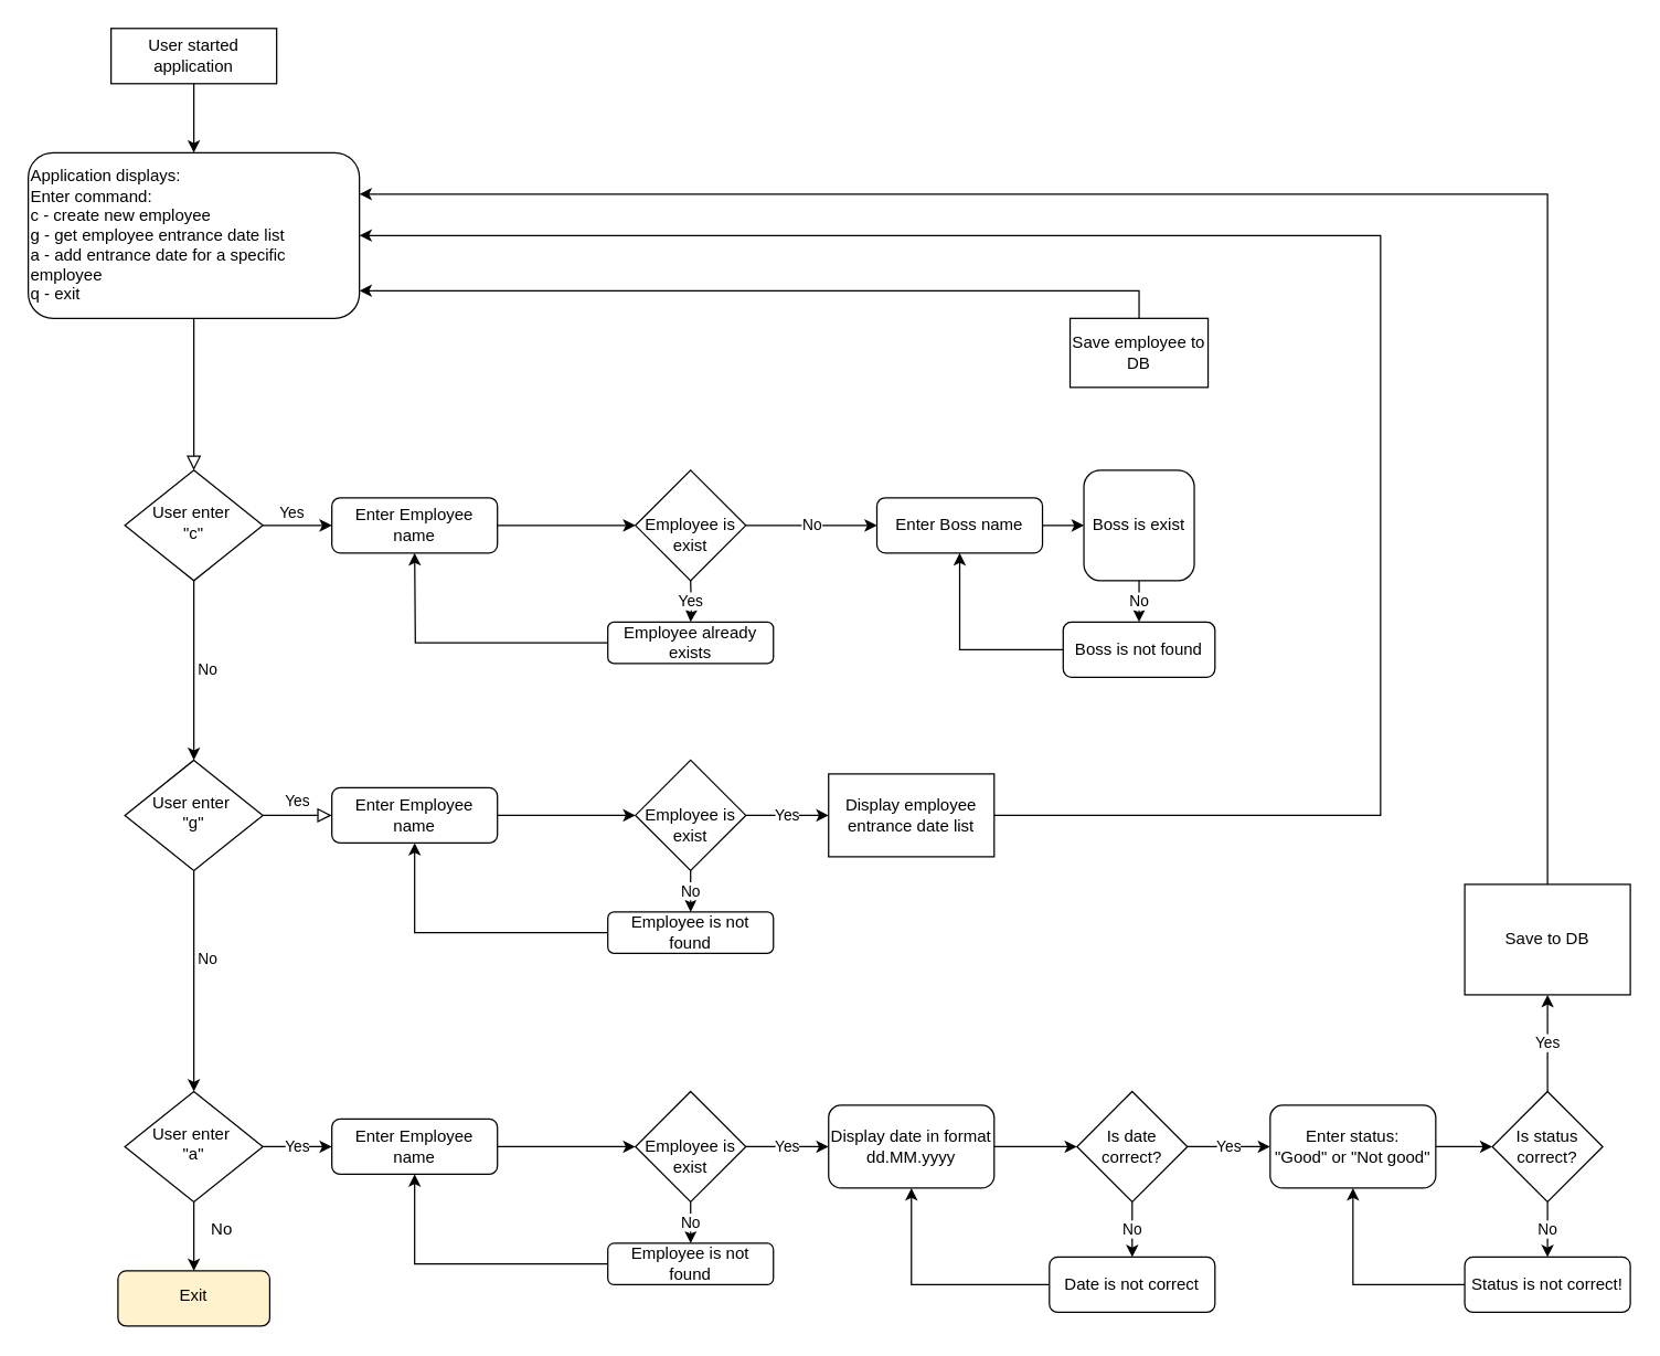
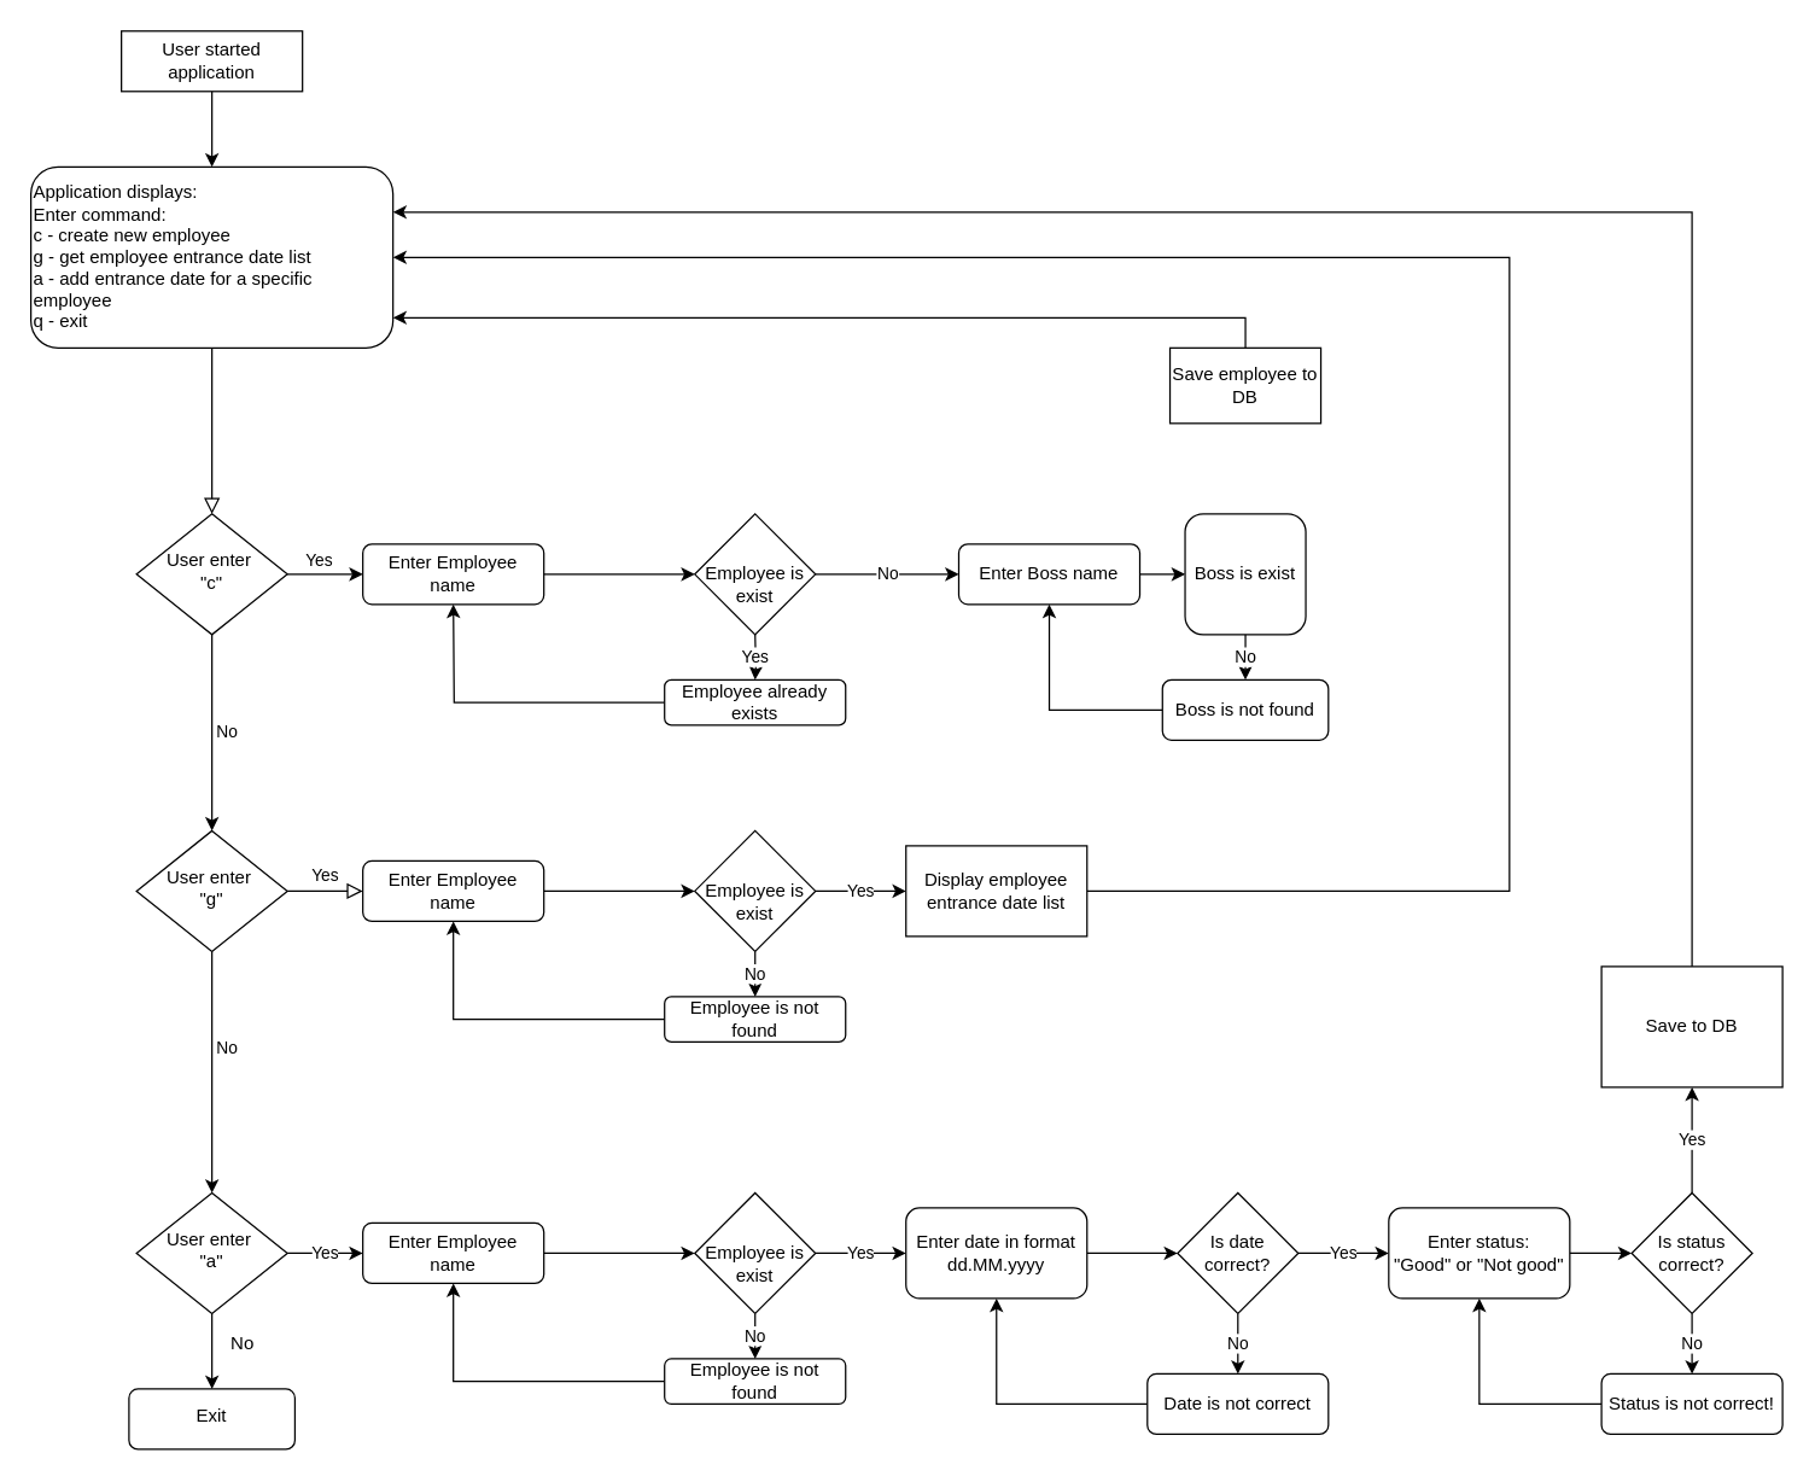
- <mxCell id="42" value="Display date in format&lt;br&gt;dd.MM.yyyy" style="whiteSpace=wrap;html=1;rounded=1;glass=0;strokeWidth=1;shadow=0;" parent="1" vertex="1"><mxGeometry x="600" y="800" width="120" height="60" as="geometry" /></mxCell>
+ <mxCell id="42" value="Enter date in format&lt;br&gt;dd.MM.yyyy" style="whiteSpace=wrap;html=1;rounded=1;glass=0;strokeWidth=1;shadow=0;" parent="1" vertex="1"><mxGeometry x="600" y="800" width="120" height="60" as="geometry" /></mxCell>
- <mxCell id="19" value="Exit" style="rounded=1;whiteSpace=wrap;html=1;shadow=0;strokeWidth=1;spacing=6;spacingTop=-4;fillColor=#fff2cc;" parent="1" vertex="1"><mxGeometry x="85" y="920" width="110" height="40" as="geometry" /></mxCell>
+ <mxCell id="19" value="Exit" style="rounded=1;whiteSpace=wrap;html=1;shadow=0;strokeWidth=1;spacing=6;spacingTop=-4;" parent="1" vertex="1"><mxGeometry x="85" y="920" width="110" height="40" as="geometry" /></mxCell>
